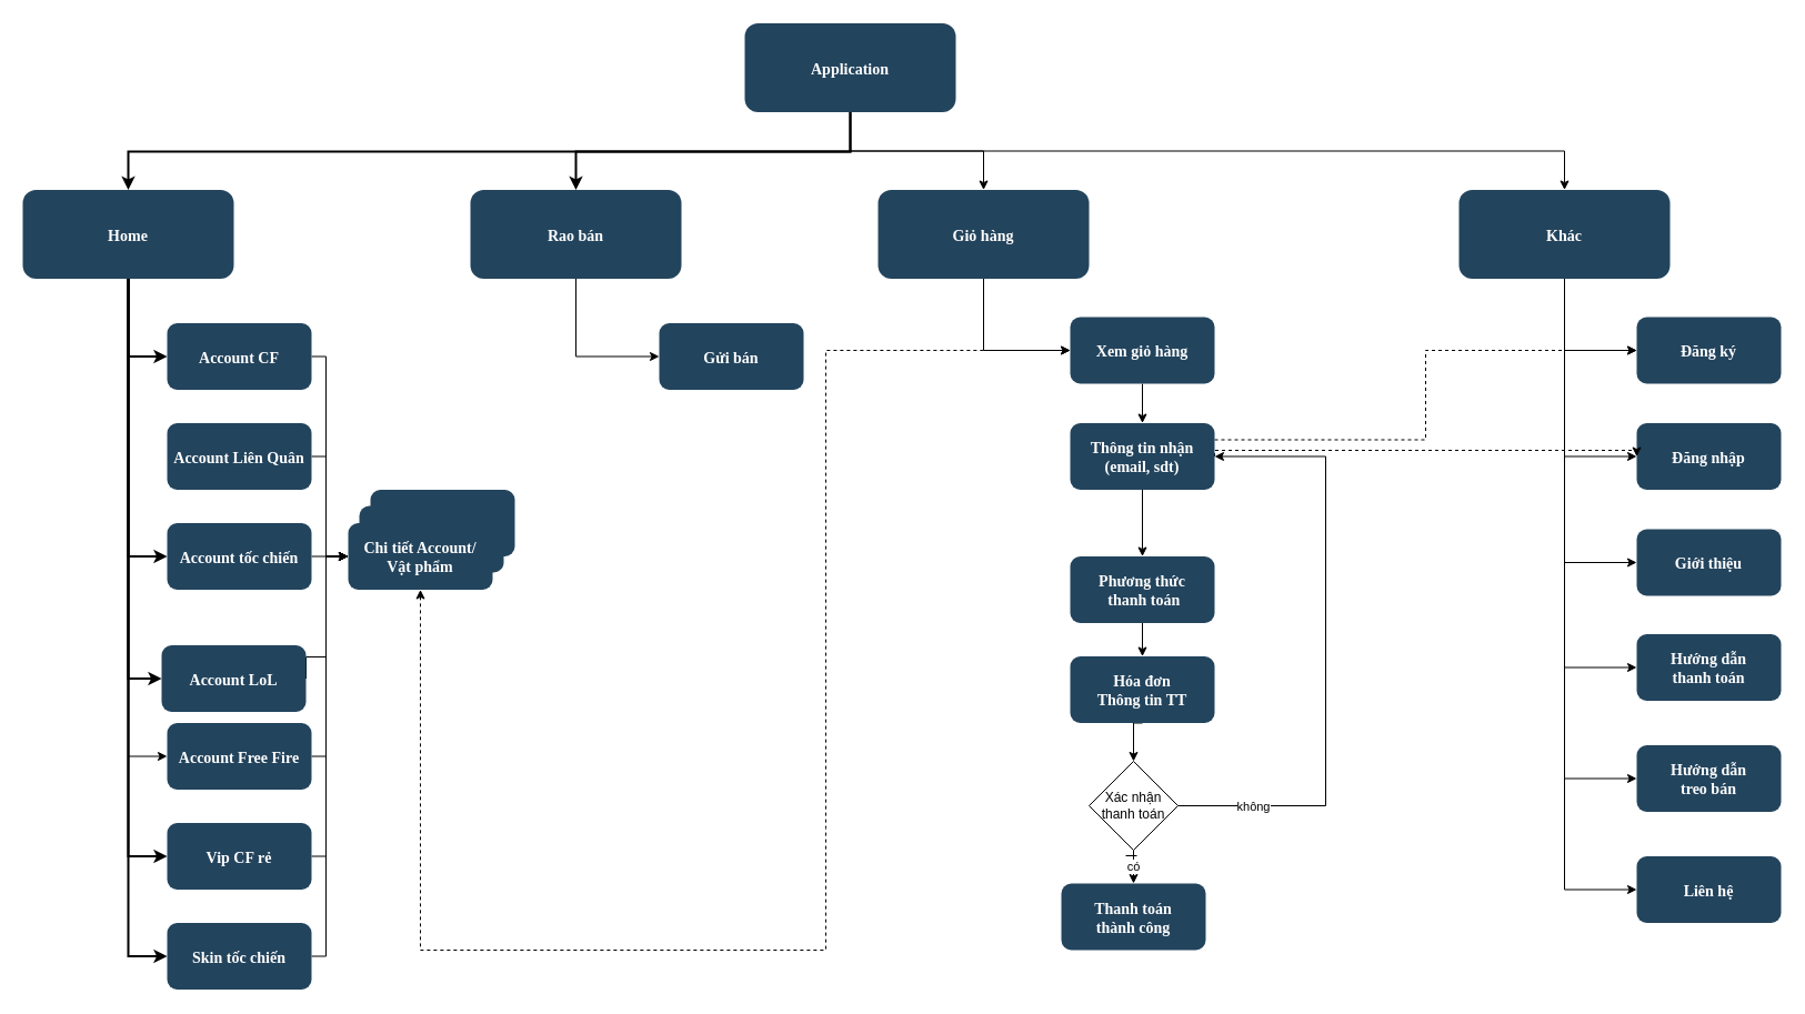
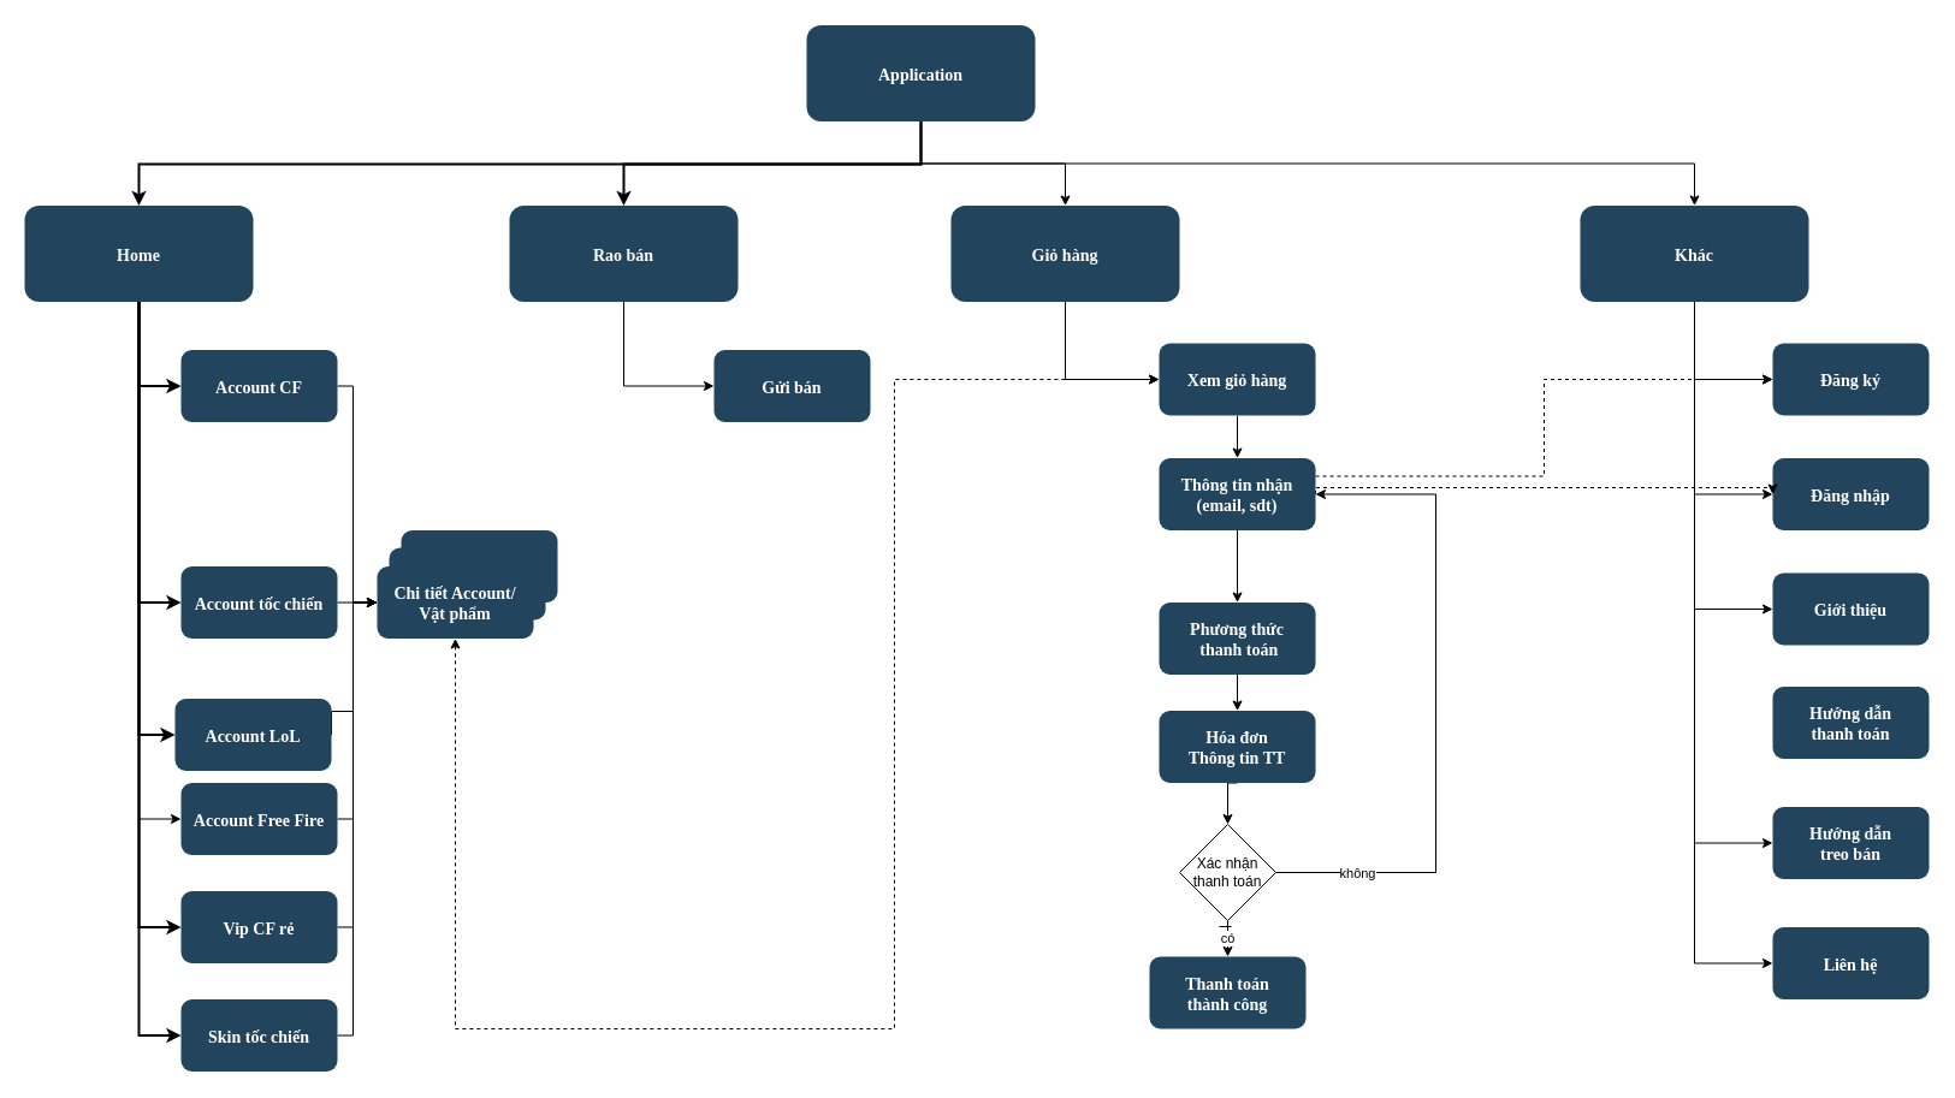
- <mxCell id="12" value="Account Liên Quân" style="rounded=1;fillColor=#23445D;gradientColor=none;strokeColor=none;fontColor=#FFFFFF;fontStyle=1;fontFamily=Tahoma;fontSize=14" parent="1" vertex="1"><mxGeometry x="150" y="380.5" width="130" height="60" as="geometry" /></mxCell>
- <mxCell id="11" style="edgeStyle=orthogonalEdgeStyle;rounded=0;orthogonalLoop=1;jettySize=auto;html=1;exitX=1;exitY=0.5;exitDx=0;exitDy=0;entryX=0;entryY=0.5;entryDx=0;entryDy=0;" parent="1" source="12" target="39" edge="1"><mxGeometry relative="1" as="geometry"><Array as="points"><mxPoint x="293" y="411" /><mxPoint x="293" y="501" /></Array></mxGeometry></mxCell>
- <mxCell id="31" style="edgeStyle=orthogonalEdgeStyle;rounded=0;orthogonalLoop=1;jettySize=auto;html=1;exitX=0.5;exitY=1;exitDx=0;exitDy=0;entryX=0;entryY=0.5;entryDx=0;entryDy=0;" parent="1" source="34" target="64" edge="1"><mxGeometry relative="1" as="geometry" /></mxCell>
